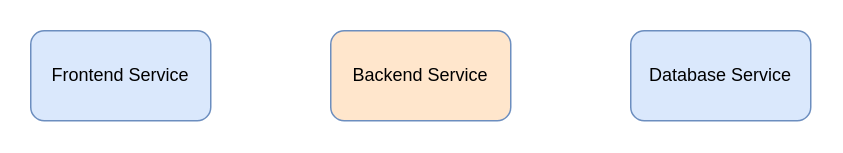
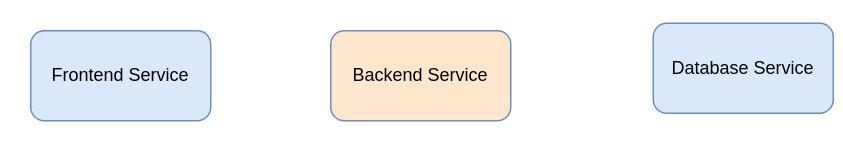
- <mxCell id="4" value="Database Service" style="rounded=1;whiteSpace=wrap;html=1;fillColor=#dae8fc;strokeColor=#6c8ebf;" vertex="1" parent="1"><mxGeometry x="420" y="20" width="120" height="60" as="geometry" /></mxCell>
+ <mxCell id="4" value="Database Service" style="rounded=1;whiteSpace=wrap;html=1;fillColor=#dae8fc;strokeColor=#6c8ebf;" vertex="1" parent="1"><mxGeometry x="435" y="15" width="120" height="60" as="geometry" /></mxCell>
